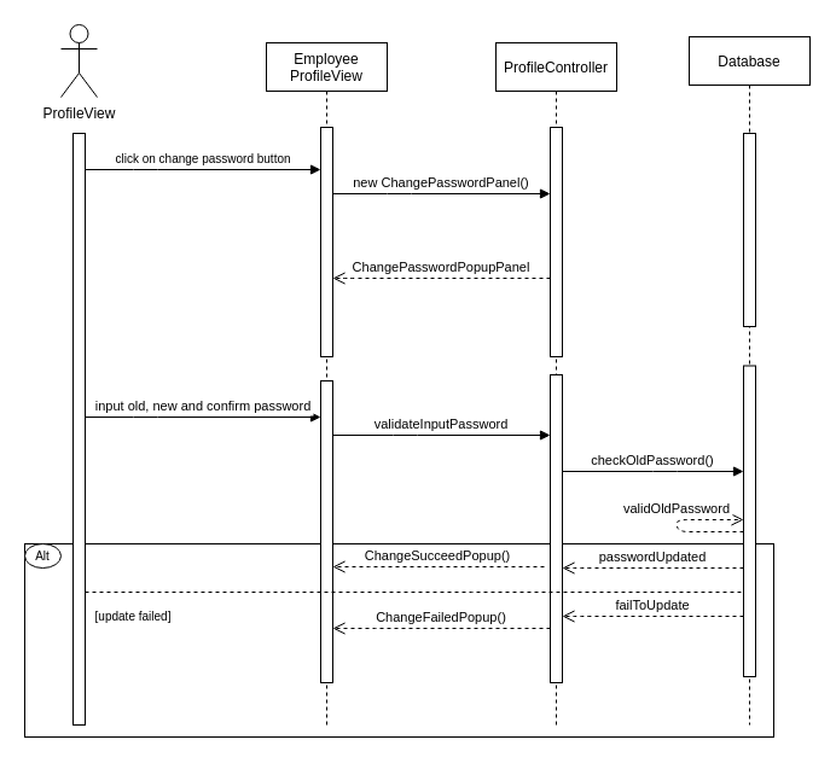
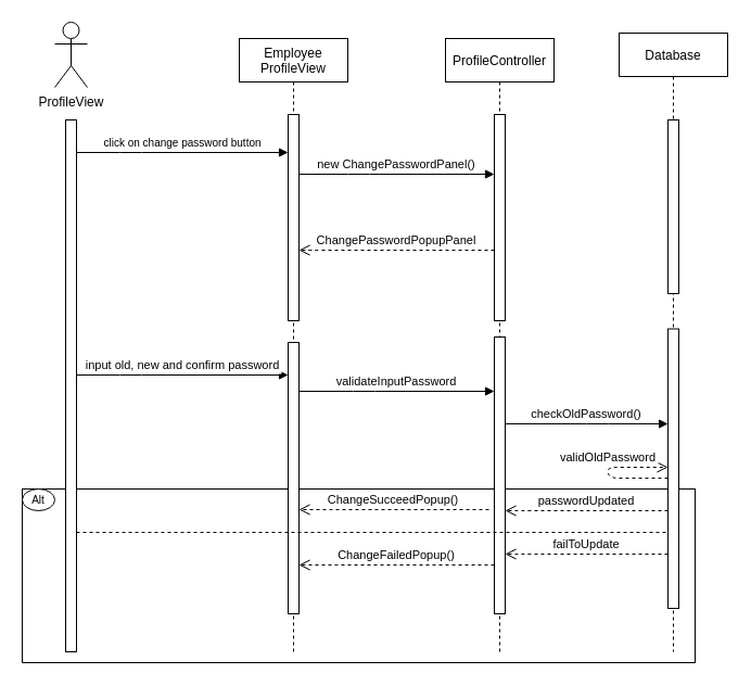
- <mxCell id="27" value="[update failed]" style="text;html=1;strokeColor=none;fillColor=none;align=center;verticalAlign=middle;whiteSpace=wrap;rounded=0;fontSize=10;" parent="1" vertex="1"><mxGeometry x="70" y="500" width="80" height="20" as="geometry" /></mxCell>
